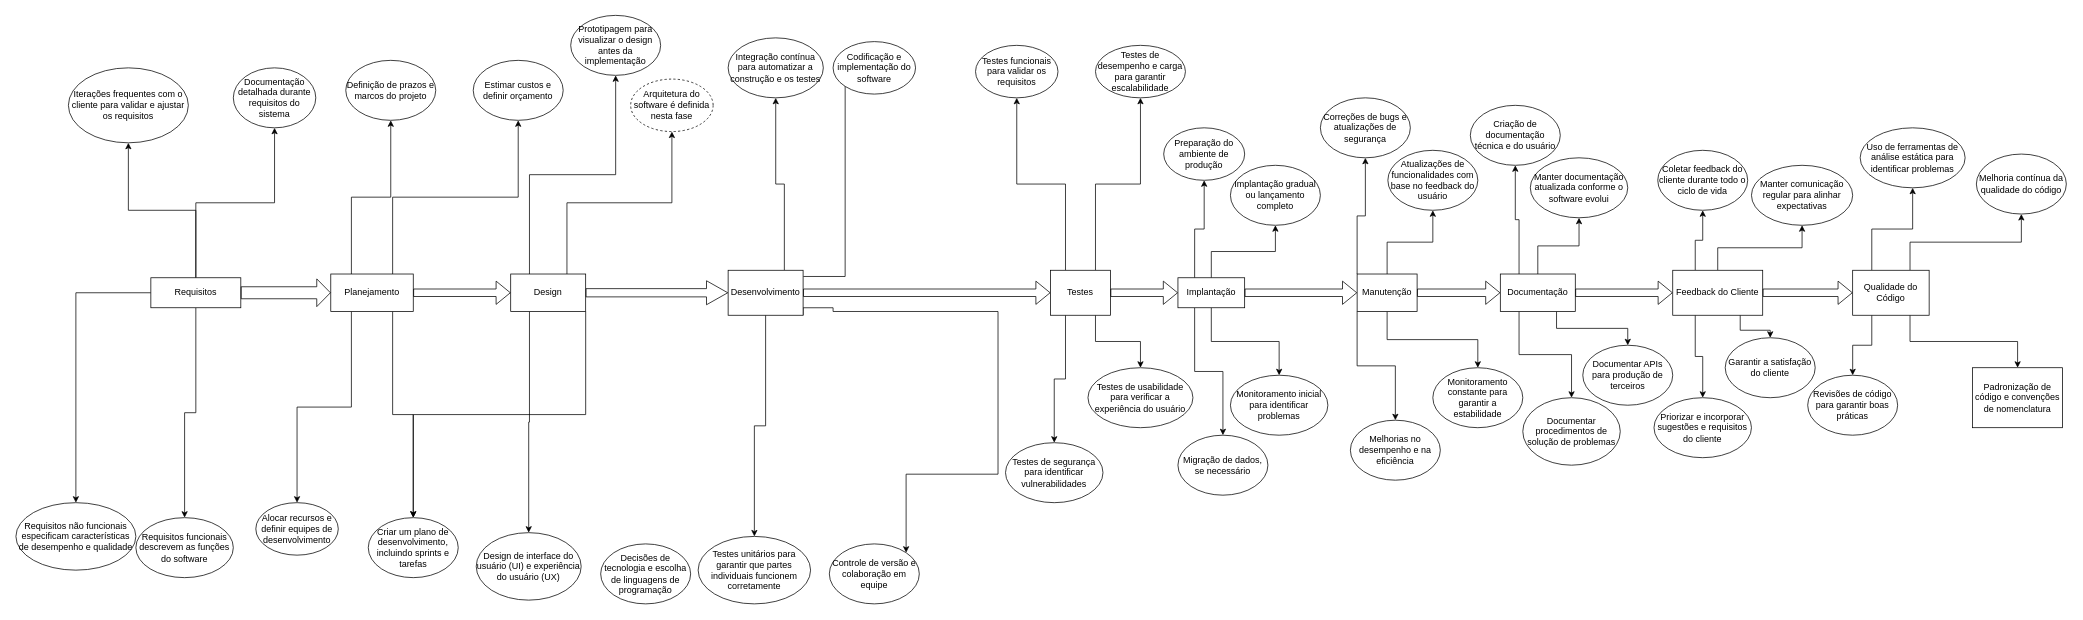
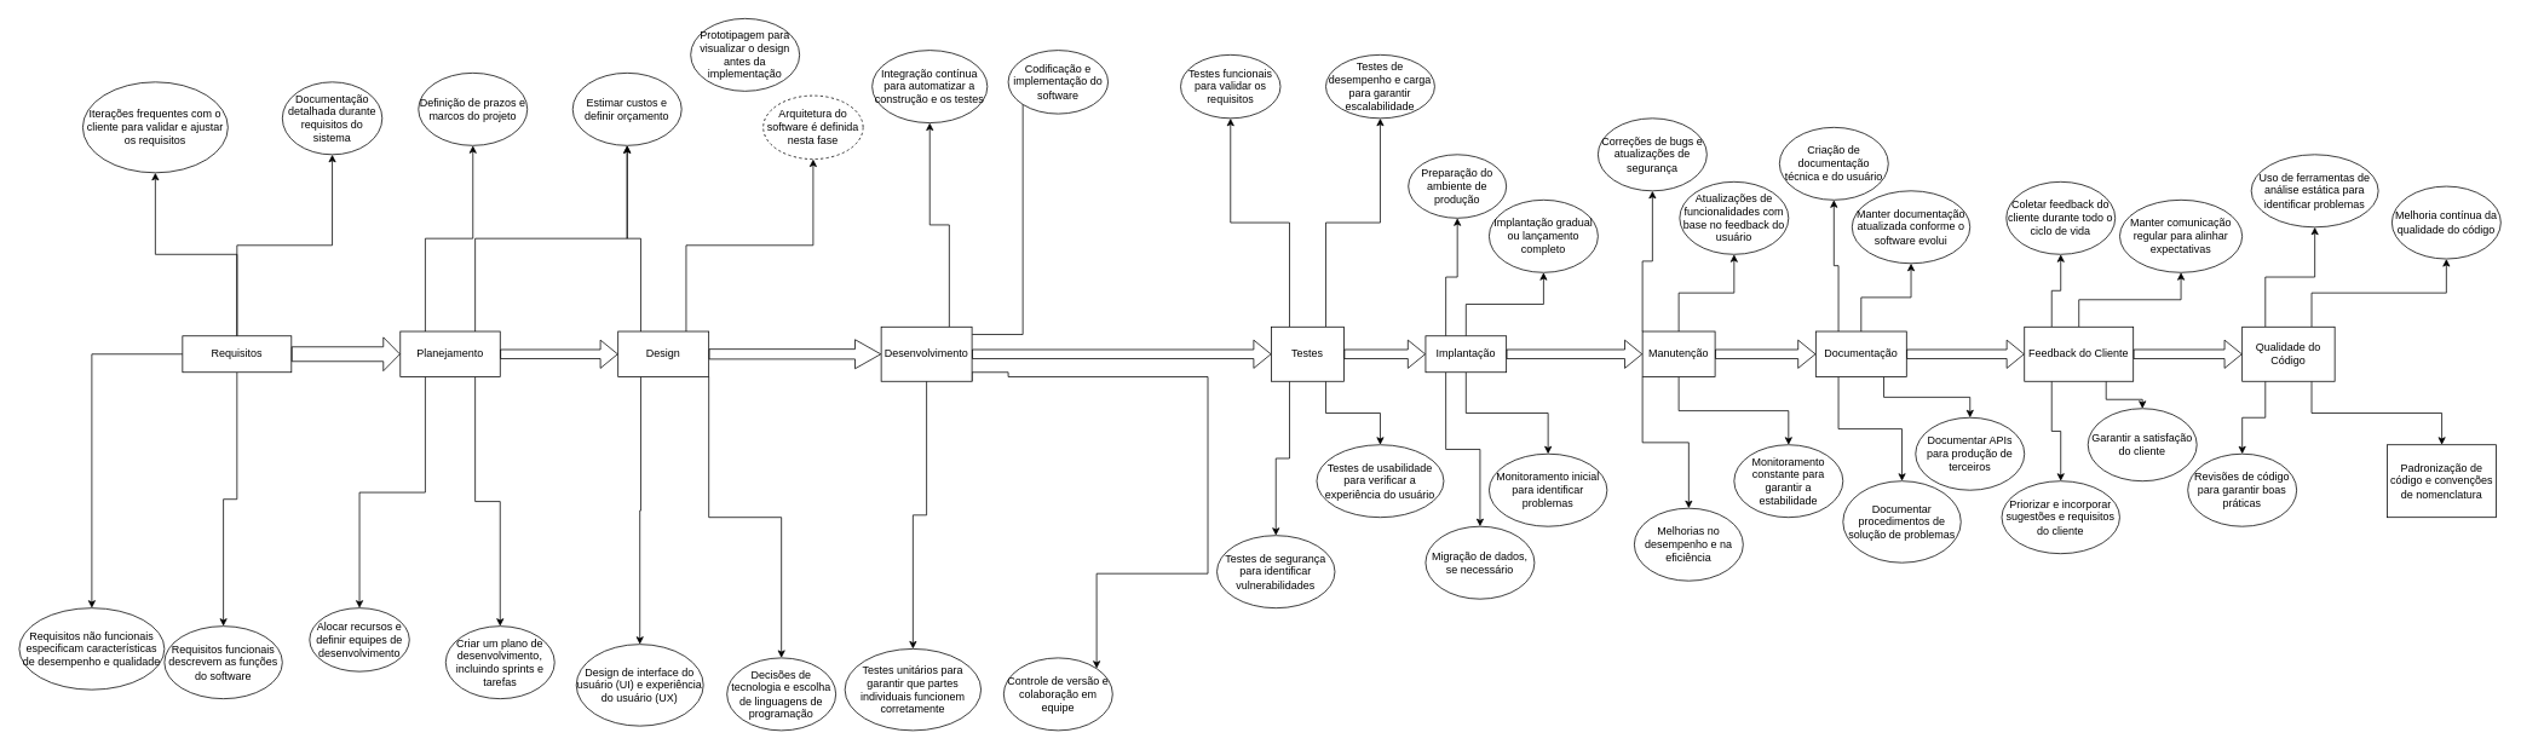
- <mxCell id="40" value="Integração contínua para automatizar a construção e os testes" style="ellipse;whiteSpace=wrap;html=1;" parent="1" vertex="1"><mxGeometry x="970" y="50" width="127" height="80" as="geometry" /></mxCell>
+ <mxCell id="40" value="Integração contínua para automatizar a construção e os testes" style="ellipse;whiteSpace=wrap;html=1;" parent="1" vertex="1"><mxGeometry x="960" y="55" width="127" height="80" as="geometry" /></mxCell>
- <mxCell id="23" style="edgeStyle=orthogonalEdgeStyle;rounded=0;orthogonalLoop=1;jettySize=auto;html=1;exitX=0.25;exitY=0;exitDx=0;exitDy=0;" parent="1" source="24" target="28" edge="1"><mxGeometry relative="1" as="geometry"><mxPoint x="890" y="330" as="targetPoint" /></mxGeometry></mxCell>
+ <mxCell id="23" style="edgeStyle=orthogonalEdgeStyle;rounded=0;orthogonalLoop=1;jettySize=auto;html=1;exitX=0.25;exitY=0;exitDx=0;exitDy=0;" parent="1" source="24" target="18" edge="1"><mxGeometry relative="1" as="geometry"><mxPoint x="890" y="330" as="targetPoint" /></mxGeometry></mxCell>
- <mxCell id="22" style="edgeStyle=orthogonalEdgeStyle;rounded=0;orthogonalLoop=1;jettySize=auto;html=1;exitX=1;exitY=1;exitDx=0;exitDy=0;" parent="1" source="24" target="19" edge="1"><mxGeometry relative="1" as="geometry"><mxPoint x="980" y="480" as="targetPoint" /></mxGeometry></mxCell>
+ <mxCell id="22" style="edgeStyle=orthogonalEdgeStyle;rounded=0;orthogonalLoop=1;jettySize=auto;html=1;exitX=1;exitY=1;exitDx=0;exitDy=0;" parent="1" source="24" target="27" edge="1"><mxGeometry relative="1" as="geometry"><mxPoint x="980" y="480" as="targetPoint" /></mxGeometry></mxCell>
